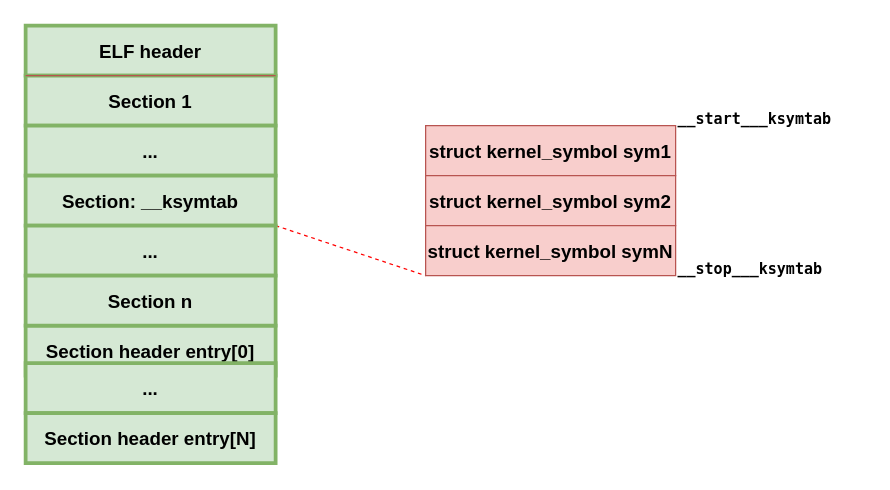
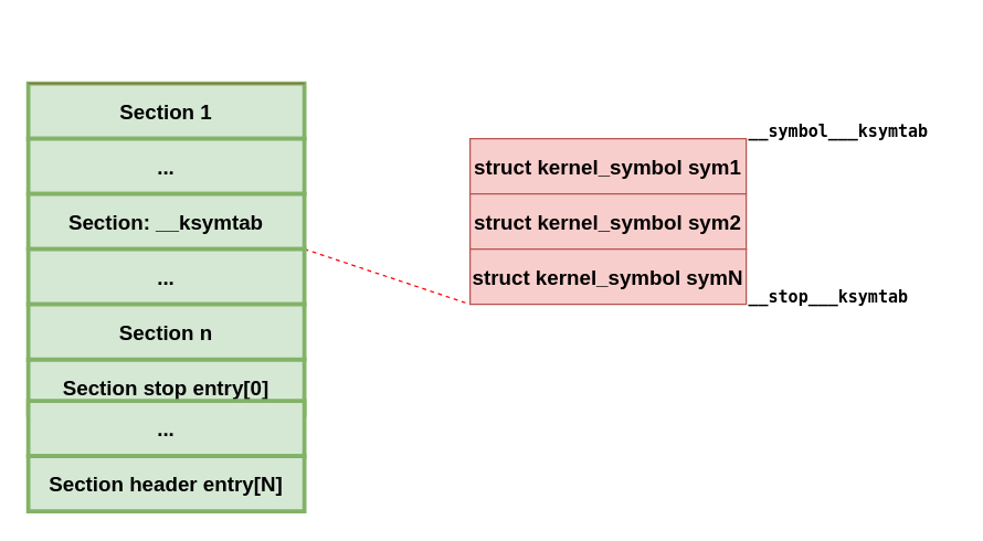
- <mxCell id="2" value="&lt;span style=&quot;font-size: 15px;&quot;&gt;&lt;font style=&quot;font-size: 15px&quot;&gt;ELF header&lt;/font&gt;&lt;/span&gt;" style="rounded=0;whiteSpace=wrap;html=1;fillColor=#d5e8d4;strokeColor=#82b366;strokeWidth=3;fontStyle=1;fontSize=15;" parent="1" vertex="1"><mxGeometry x="20" y="20" width="200" height="40" as="geometry" /></mxCell>
- <mxCell id="19" value="&lt;meta charset=&quot;utf-8&quot;&gt;&lt;div style=&quot;color: rgb(0, 0, 0); background-color: rgb(255, 255, 255); font-family: &amp;quot;droid sans mono&amp;quot;, monospace, monospace, &amp;quot;droid sans fallback&amp;quot;; font-weight: bold; font-size: 12px; line-height: 16px;&quot;&gt;&lt;div&gt;&lt;span style=&quot;color: #000000&quot;&gt;__start___ksymtab&lt;/span&gt;&lt;/div&gt;&lt;/div&gt;" style="text;whiteSpace=wrap;html=1;" vertex="1" parent="1"><mxGeometry x="540" y="80" width="150" height="30" as="geometry" /></mxCell>
+ <mxCell id="19" value="&lt;meta charset=&quot;utf-8&quot;&gt;&lt;div style=&quot;color: rgb(0, 0, 0); background-color: rgb(255, 255, 255); font-family: &amp;quot;droid sans mono&amp;quot;, monospace, monospace, &amp;quot;droid sans fallback&amp;quot;; font-weight: bold; font-size: 12px; line-height: 16px;&quot;&gt;&lt;div&gt;&lt;span style=&quot;color: #000000&quot;&gt;__symbol___ksymtab&lt;/span&gt;&lt;/div&gt;&lt;/div&gt;" style="text;whiteSpace=wrap;html=1;" vertex="1" parent="1"><mxGeometry x="540" y="80" width="150" height="30" as="geometry" /></mxCell>
- <mxCell id="11" value="&lt;span&gt;Section header entry[0]&lt;/span&gt;" style="rounded=0;whiteSpace=wrap;html=1;fillColor=#d5e8d4;strokeColor=#82b366;strokeWidth=3;fontStyle=1;fontSize=15;" vertex="1" parent="1"><mxGeometry x="20" y="260" width="200" height="40" as="geometry" /></mxCell>
+ <mxCell id="11" value="&lt;span&gt;Section stop entry[0]&lt;/span&gt;" style="rounded=0;whiteSpace=wrap;html=1;fillColor=#d5e8d4;strokeColor=#82b366;strokeWidth=3;fontStyle=1;fontSize=15;" vertex="1" parent="1"><mxGeometry x="20" y="260" width="200" height="40" as="geometry" /></mxCell>
